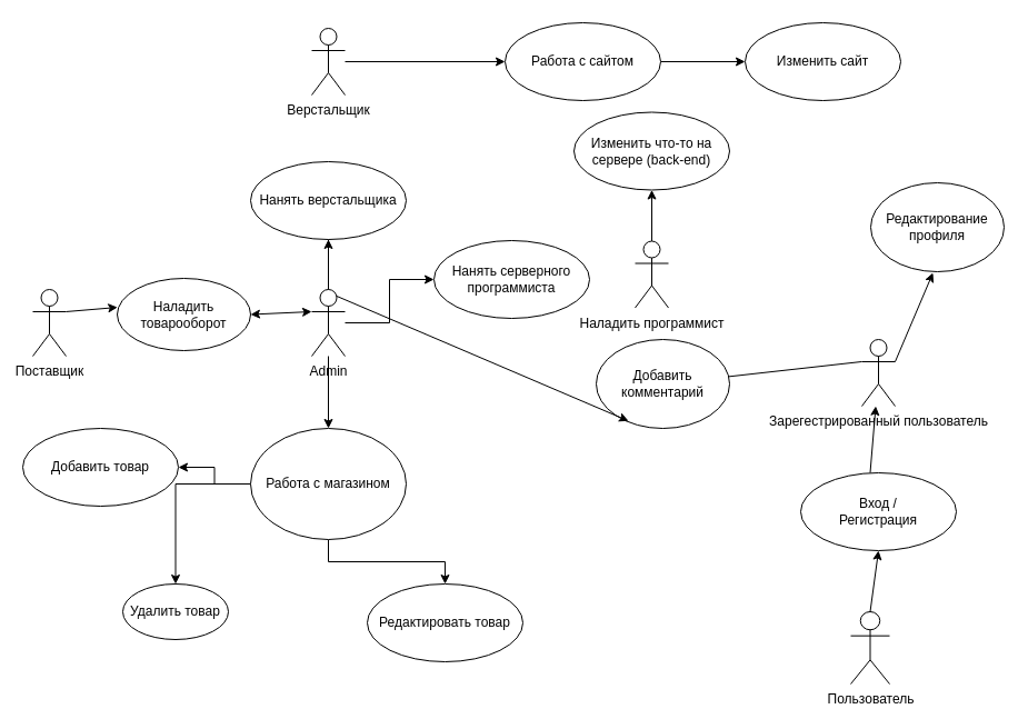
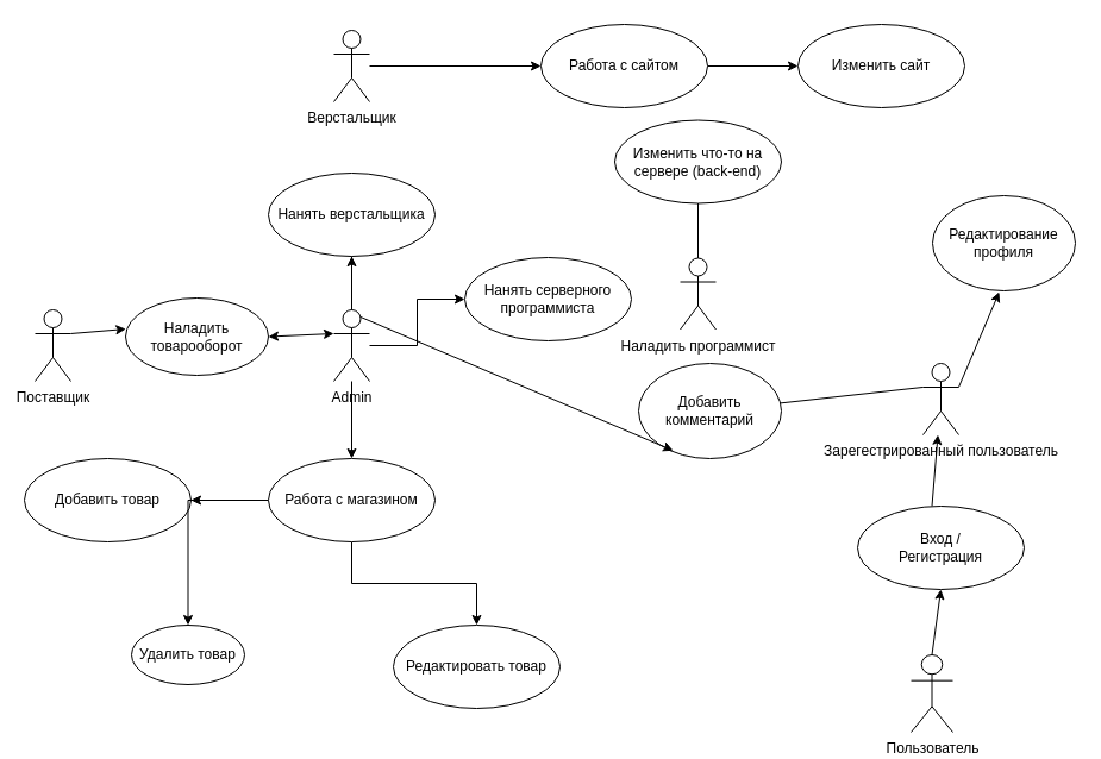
- <mxCell id="21" style="edgeStyle=orthogonalEdgeStyle;rounded=0;orthogonalLoop=1;jettySize=auto;html=1;" parent="1" source="22" target="23" edge="1"><mxGeometry relative="1" as="geometry" /></mxCell>
+ <mxCell id="21" style="edgeStyle=orthogonalEdgeStyle;rounded=0;orthogonalLoop=1;jettySize=auto;html=1;endArrow=none;" parent="1" source="22" target="23" edge="1"><mxGeometry relative="1" as="geometry" /></mxCell>
- <mxCell id="13" value="Работа с магазином" style="ellipse;whiteSpace=wrap;html=1;" parent="1" vertex="1"><mxGeometry x="225" y="385" width="140" height="100" as="geometry" /></mxCell>
+ <mxCell id="13" value="Работа с магазином" style="ellipse;whiteSpace=wrap;html=1;" parent="1" vertex="1"><mxGeometry x="225" y="385" width="140" height="70" as="geometry" /></mxCell>
